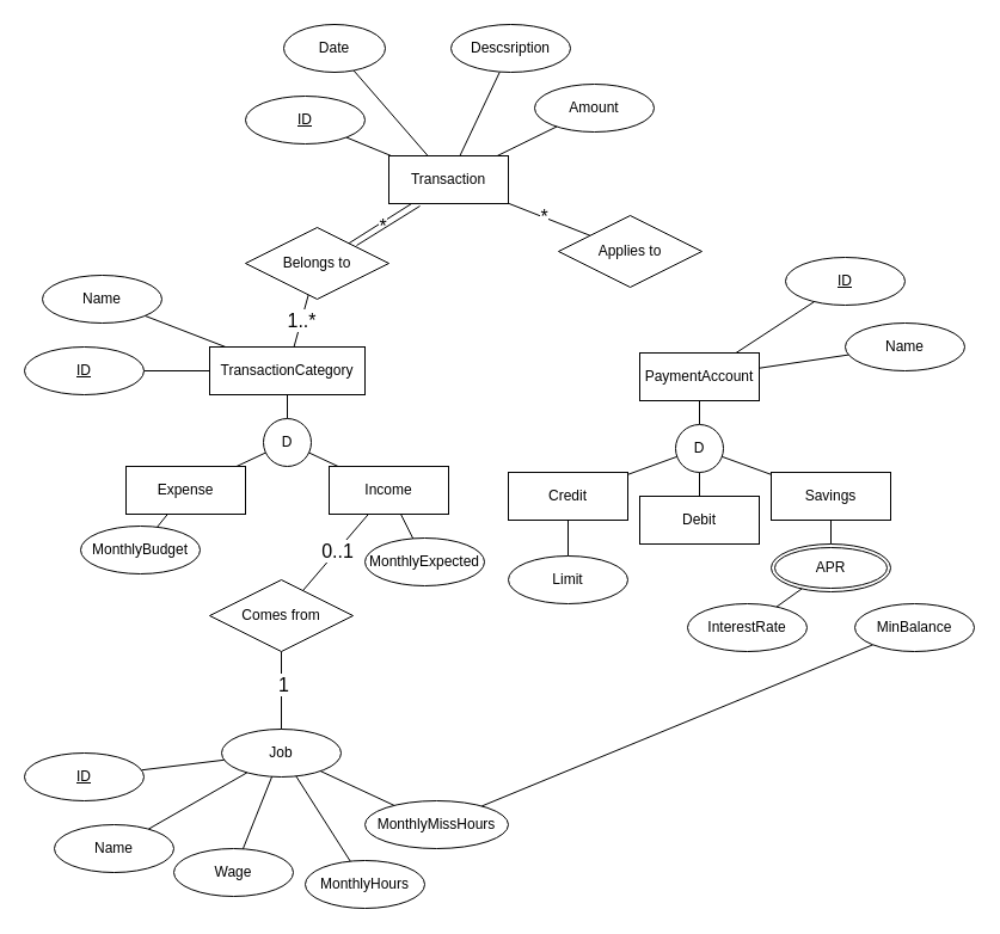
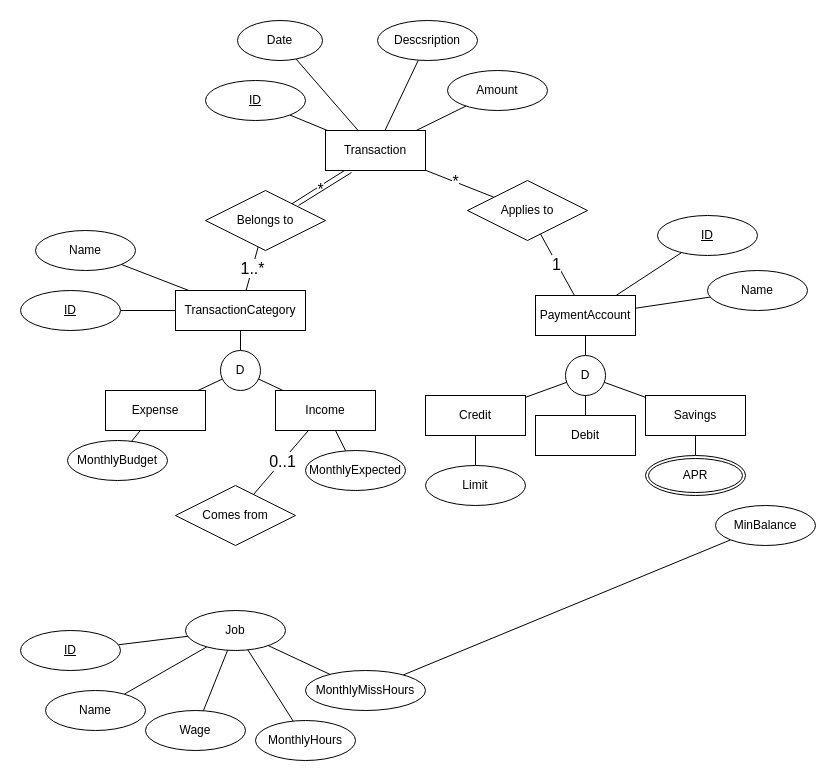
+ <mxCell id="65" style="rounded=0;orthogonalLoop=1;jettySize=auto;html=1;endArrow=none;endFill=0;" parent="1" source="67" target="2" edge="1"><mxGeometry relative="1" as="geometry" /></mxCell>
+ <mxCell id="66" value="&lt;font style=&quot;font-size: 16px;&quot;&gt;1&lt;/font&gt;" style="edgeLabel;html=1;align=center;verticalAlign=middle;resizable=0;points=[];" parent="65" vertex="1" connectable="0"><mxGeometry x="-0.028" y="-1" relative="1" as="geometry"><mxPoint as="offset" /></mxGeometry></mxCell>
- <mxCell id="45" style="rounded=0;orthogonalLoop=1;jettySize=auto;html=1;endArrow=none;endFill=0;" parent="1" source="46" target="42" edge="1"><mxGeometry relative="1" as="geometry" /></mxCell>
- <mxCell id="46" value="InterestRate" style="ellipse;whiteSpace=wrap;html=1;align=center;" parent="1" vertex="1"><mxGeometry x="575" y="505" width="100" height="40" as="geometry" /></mxCell>
- <mxCell id="70" style="rounded=0;orthogonalLoop=1;jettySize=auto;html=1;endArrow=none;endFill=0;" parent="1" source="72" target="51" edge="1"><mxGeometry relative="1" as="geometry" /></mxCell>
- <mxCell id="71" value="&lt;font style=&quot;font-size: 16px;&quot;&gt;1&lt;/font&gt;" style="edgeLabel;html=1;align=center;verticalAlign=middle;resizable=0;points=[];" parent="70" vertex="1" connectable="0"><mxGeometry x="-0.164" y="1" relative="1" as="geometry"><mxPoint as="offset" /></mxGeometry></mxCell>
